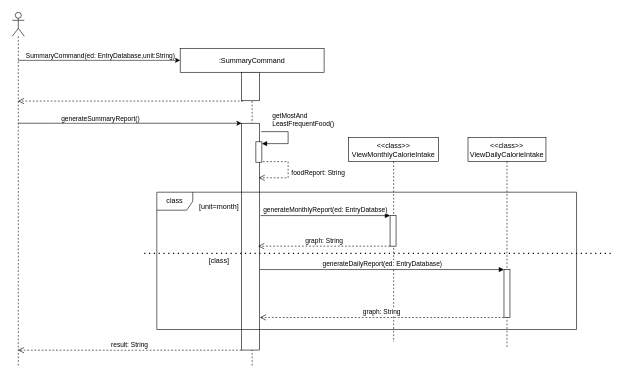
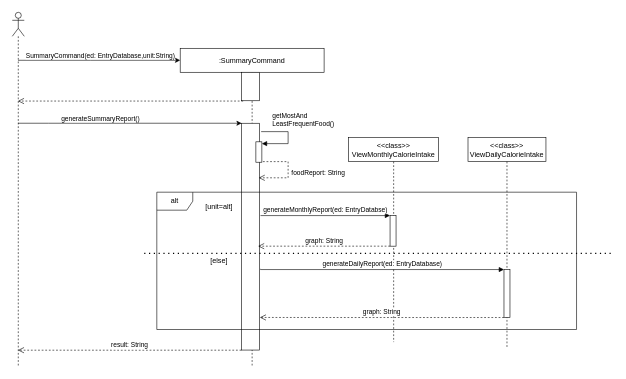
- <mxCell id="16" value="class" style="shape=umlFrame;whiteSpace=wrap;html=1;" parent="15" vertex="1"><mxGeometry x="-320" y="91" width="700" height="229" as="geometry" /></mxCell>
+ <mxCell id="16" value="alt" style="shape=umlFrame;whiteSpace=wrap;html=1;" parent="15" vertex="1"><mxGeometry x="-320" y="91" width="700" height="229" as="geometry" /></mxCell>
- <mxCell id="17" value="[unit=month]" style="text;html=1;strokeColor=none;fillColor=none;align=center;verticalAlign=middle;whiteSpace=wrap;rounded=0;" parent="15" vertex="1"><mxGeometry x="-246.25" y="101" width="60" height="30" as="geometry" /></mxCell>
+ <mxCell id="17" value="[unit=alt]" style="text;html=1;strokeColor=none;fillColor=none;align=center;verticalAlign=middle;whiteSpace=wrap;rounded=0;" parent="15" vertex="1"><mxGeometry x="-246.25" y="101" width="60" height="30" as="geometry" /></mxCell>
- <mxCell id="18" value="[class]" style="text;html=1;strokeColor=none;fillColor=none;align=center;verticalAlign=middle;whiteSpace=wrap;rounded=0;" parent="15" vertex="1"><mxGeometry x="-246.25" y="190.5" width="60" height="30" as="geometry" /></mxCell>
+ <mxCell id="18" value="[else]" style="text;html=1;strokeColor=none;fillColor=none;align=center;verticalAlign=middle;whiteSpace=wrap;rounded=0;" parent="15" vertex="1"><mxGeometry x="-246.25" y="190.5" width="60" height="30" as="geometry" /></mxCell>
